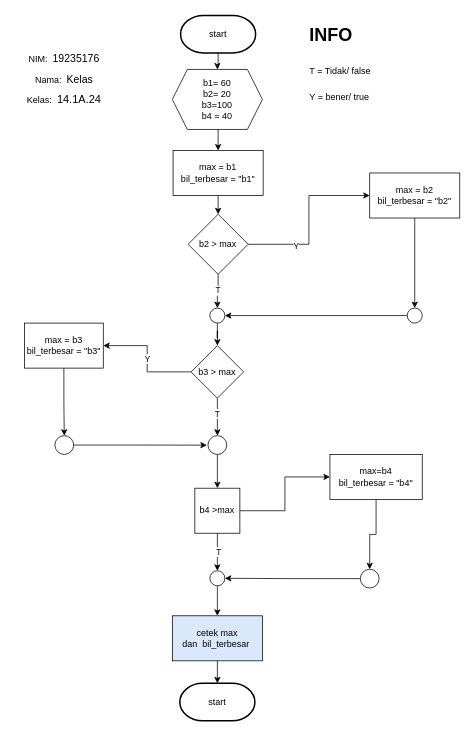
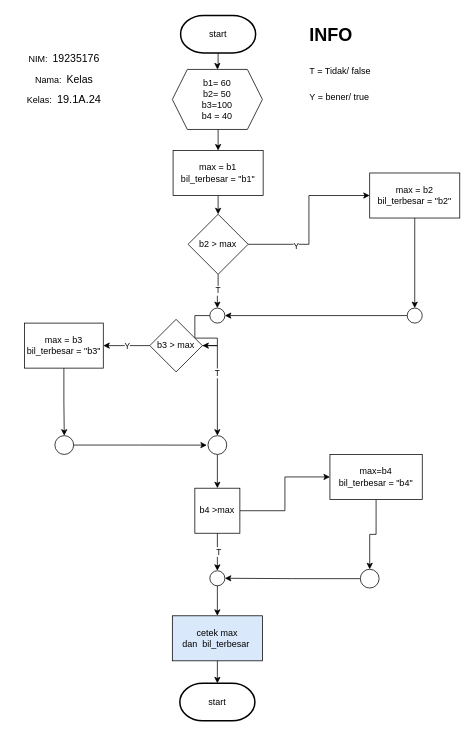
- <mxCell id="46" value="&lt;div style=&quot;text-align: start;&quot;&gt;&lt;span style=&quot;background-color: initial;&quot;&gt;Kelas:&amp;nbsp;&amp;nbsp;&lt;/span&gt;&lt;span style=&quot;background-color: transparent; font-family: Arial, sans-serif; font-size: 11pt; white-space-collapse: preserve; text-align: center;&quot;&gt;14.1A.24&lt;/span&gt;&lt;/div&gt;" style="text;html=1;align=center;verticalAlign=middle;whiteSpace=wrap;rounded=0;" vertex="1" parent="1"><mxGeometry x="20" y="117" width="130" height="30" as="geometry" /></mxCell>
+ <mxCell id="46" value="&lt;div style=&quot;text-align: start;&quot;&gt;&lt;span style=&quot;background-color: initial;&quot;&gt;Kelas:&amp;nbsp;&amp;nbsp;&lt;/span&gt;&lt;span style=&quot;background-color: transparent; font-family: Arial, sans-serif; font-size: 11pt; white-space-collapse: preserve; text-align: center;&quot;&gt;19.1A.24&lt;/span&gt;&lt;/div&gt;" style="text;html=1;align=center;verticalAlign=middle;whiteSpace=wrap;rounded=0;" vertex="1" parent="1"><mxGeometry x="20" y="117" width="130" height="30" as="geometry" /></mxCell>
- <mxCell id="5" value="b1= 60&lt;div&gt;b2= 20&lt;/div&gt;&lt;div&gt;b3=100&lt;/div&gt;&lt;div&gt;b4 = 40&lt;/div&gt;" style="shape=hexagon;perimeter=hexagonPerimeter2;whiteSpace=wrap;html=1;fixedSize=1;" parent="1" vertex="1"><mxGeometry x="229" y="92" width="120" height="80" as="geometry" /></mxCell>
+ <mxCell id="5" value="b1= 60&lt;div&gt;b2= 50&lt;/div&gt;&lt;div&gt;b3=100&lt;/div&gt;&lt;div&gt;b4 = 40&lt;/div&gt;" style="shape=hexagon;perimeter=hexagonPerimeter2;whiteSpace=wrap;html=1;fixedSize=1;" parent="1" vertex="1"><mxGeometry x="229" y="92" width="120" height="80" as="geometry" /></mxCell>
- <mxCell id="23" value="b3 &amp;gt; max" style="rhombus;whiteSpace=wrap;html=1;" vertex="1" parent="1"><mxGeometry x="254" y="460" width="70" height="70" as="geometry" /></mxCell>
+ <mxCell id="23" value="b3 &amp;gt; max" style="rhombus;whiteSpace=wrap;html=1;" vertex="1" parent="1"><mxGeometry x="199" y="425" width="70" height="70" as="geometry" /></mxCell>
